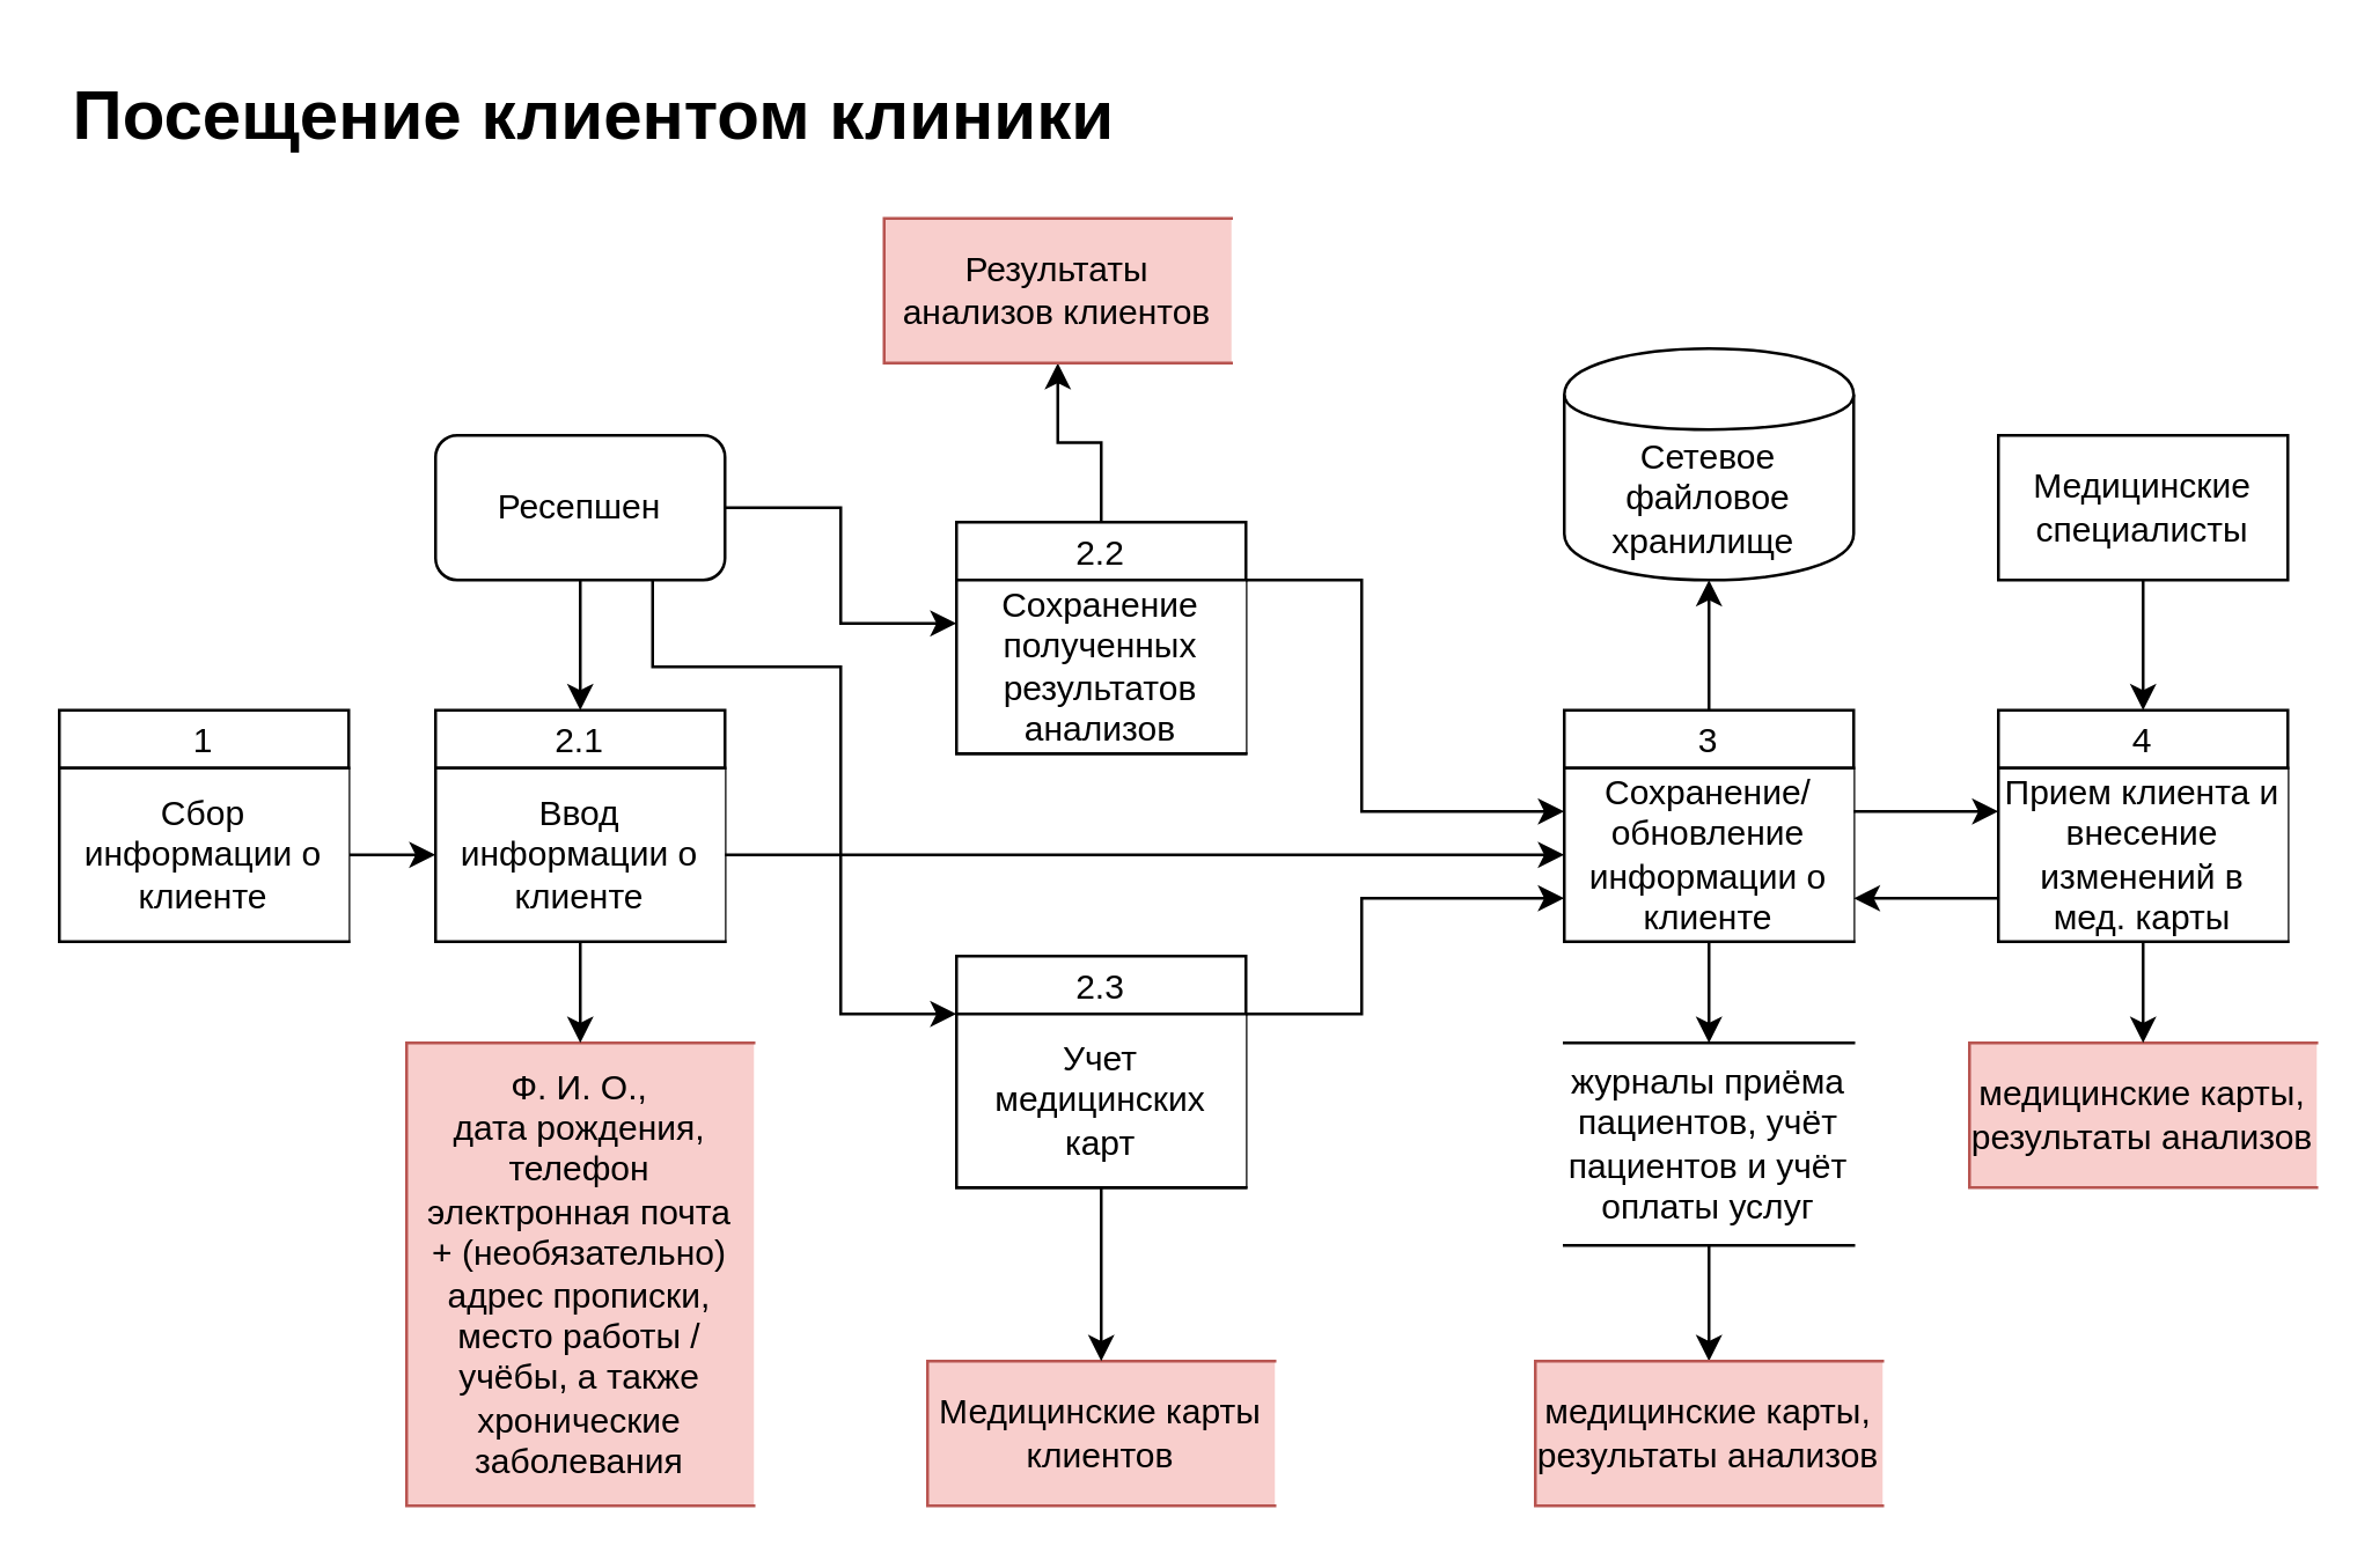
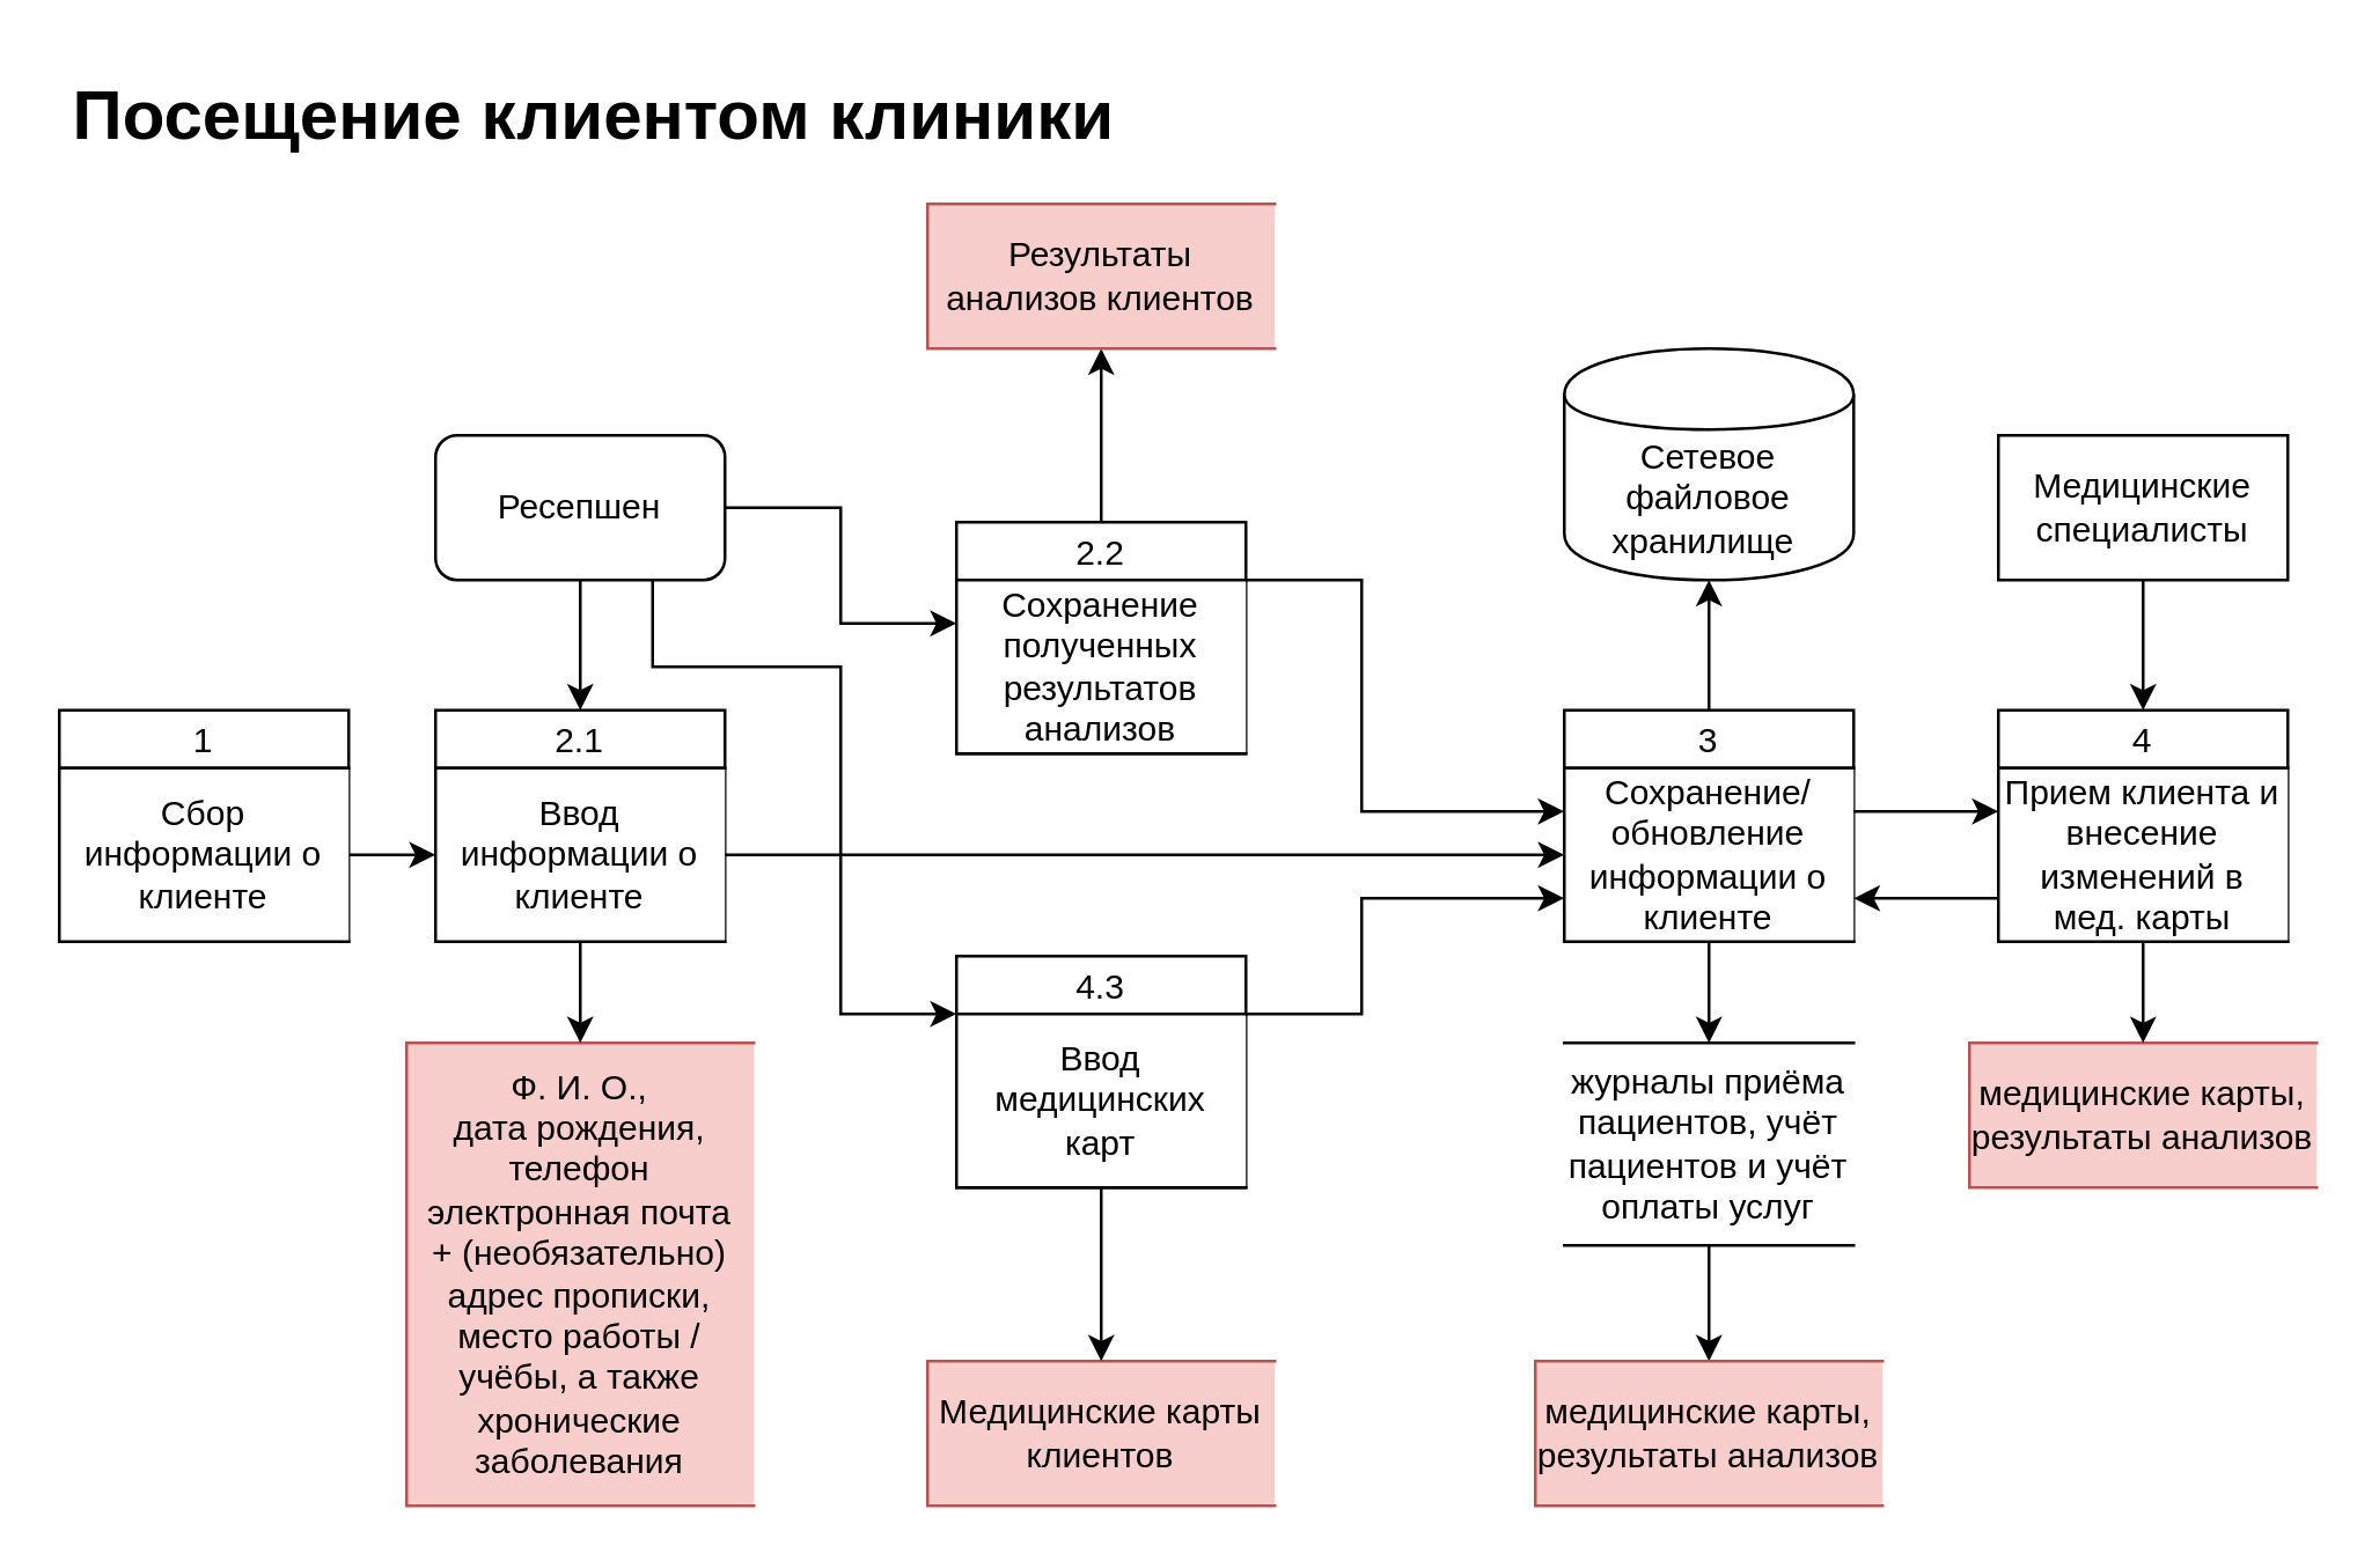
- <mxCell id="33" value="Результаты анализов клиентов" style="html=1;dashed=0;whiteSpace=wrap;shape=partialRectangle;right=0;fontSize=12;fillColor=#f8cecc;strokeColor=#b85450;" vertex="1" parent="1"><mxGeometry x="305" y="75" width="120" height="50" as="geometry" /></mxCell>
+ <mxCell id="33" value="Результаты анализов клиентов" style="html=1;dashed=0;whiteSpace=wrap;shape=partialRectangle;right=0;fontSize=12;fillColor=#f8cecc;strokeColor=#b85450;" vertex="1" parent="1"><mxGeometry x="320" y="70" width="120" height="50" as="geometry" /></mxCell>
- <mxCell id="34" value="2.3" style="swimlane;fontStyle=0;childLayout=stackLayout;horizontal=1;startSize=20;fillColor=#ffffff;horizontalStack=0;resizeParent=1;resizeParentMax=0;resizeLast=0;collapsible=0;marginBottom=0;swimlaneFillColor=#ffffff;" vertex="1" parent="1"><mxGeometry x="330" y="330" width="100" height="80" as="geometry" /></mxCell>
+ <mxCell id="34" value="4.3" style="swimlane;fontStyle=0;childLayout=stackLayout;horizontal=1;startSize=20;fillColor=#ffffff;horizontalStack=0;resizeParent=1;resizeParentMax=0;resizeLast=0;collapsible=0;marginBottom=0;swimlaneFillColor=#ffffff;" vertex="1" parent="1"><mxGeometry x="330" y="330" width="100" height="80" as="geometry" /></mxCell>
- <mxCell id="35" value="Учет медицинских карт" style="html=1;dashed=0;whiteSpace=wrap;shape=partialRectangle;right=0;" vertex="1" parent="34"><mxGeometry y="20" width="100" height="60" as="geometry" /></mxCell>
+ <mxCell id="35" value="Ввод медицинских карт" style="html=1;dashed=0;whiteSpace=wrap;shape=partialRectangle;right=0;" vertex="1" parent="34"><mxGeometry y="20" width="100" height="60" as="geometry" /></mxCell>
